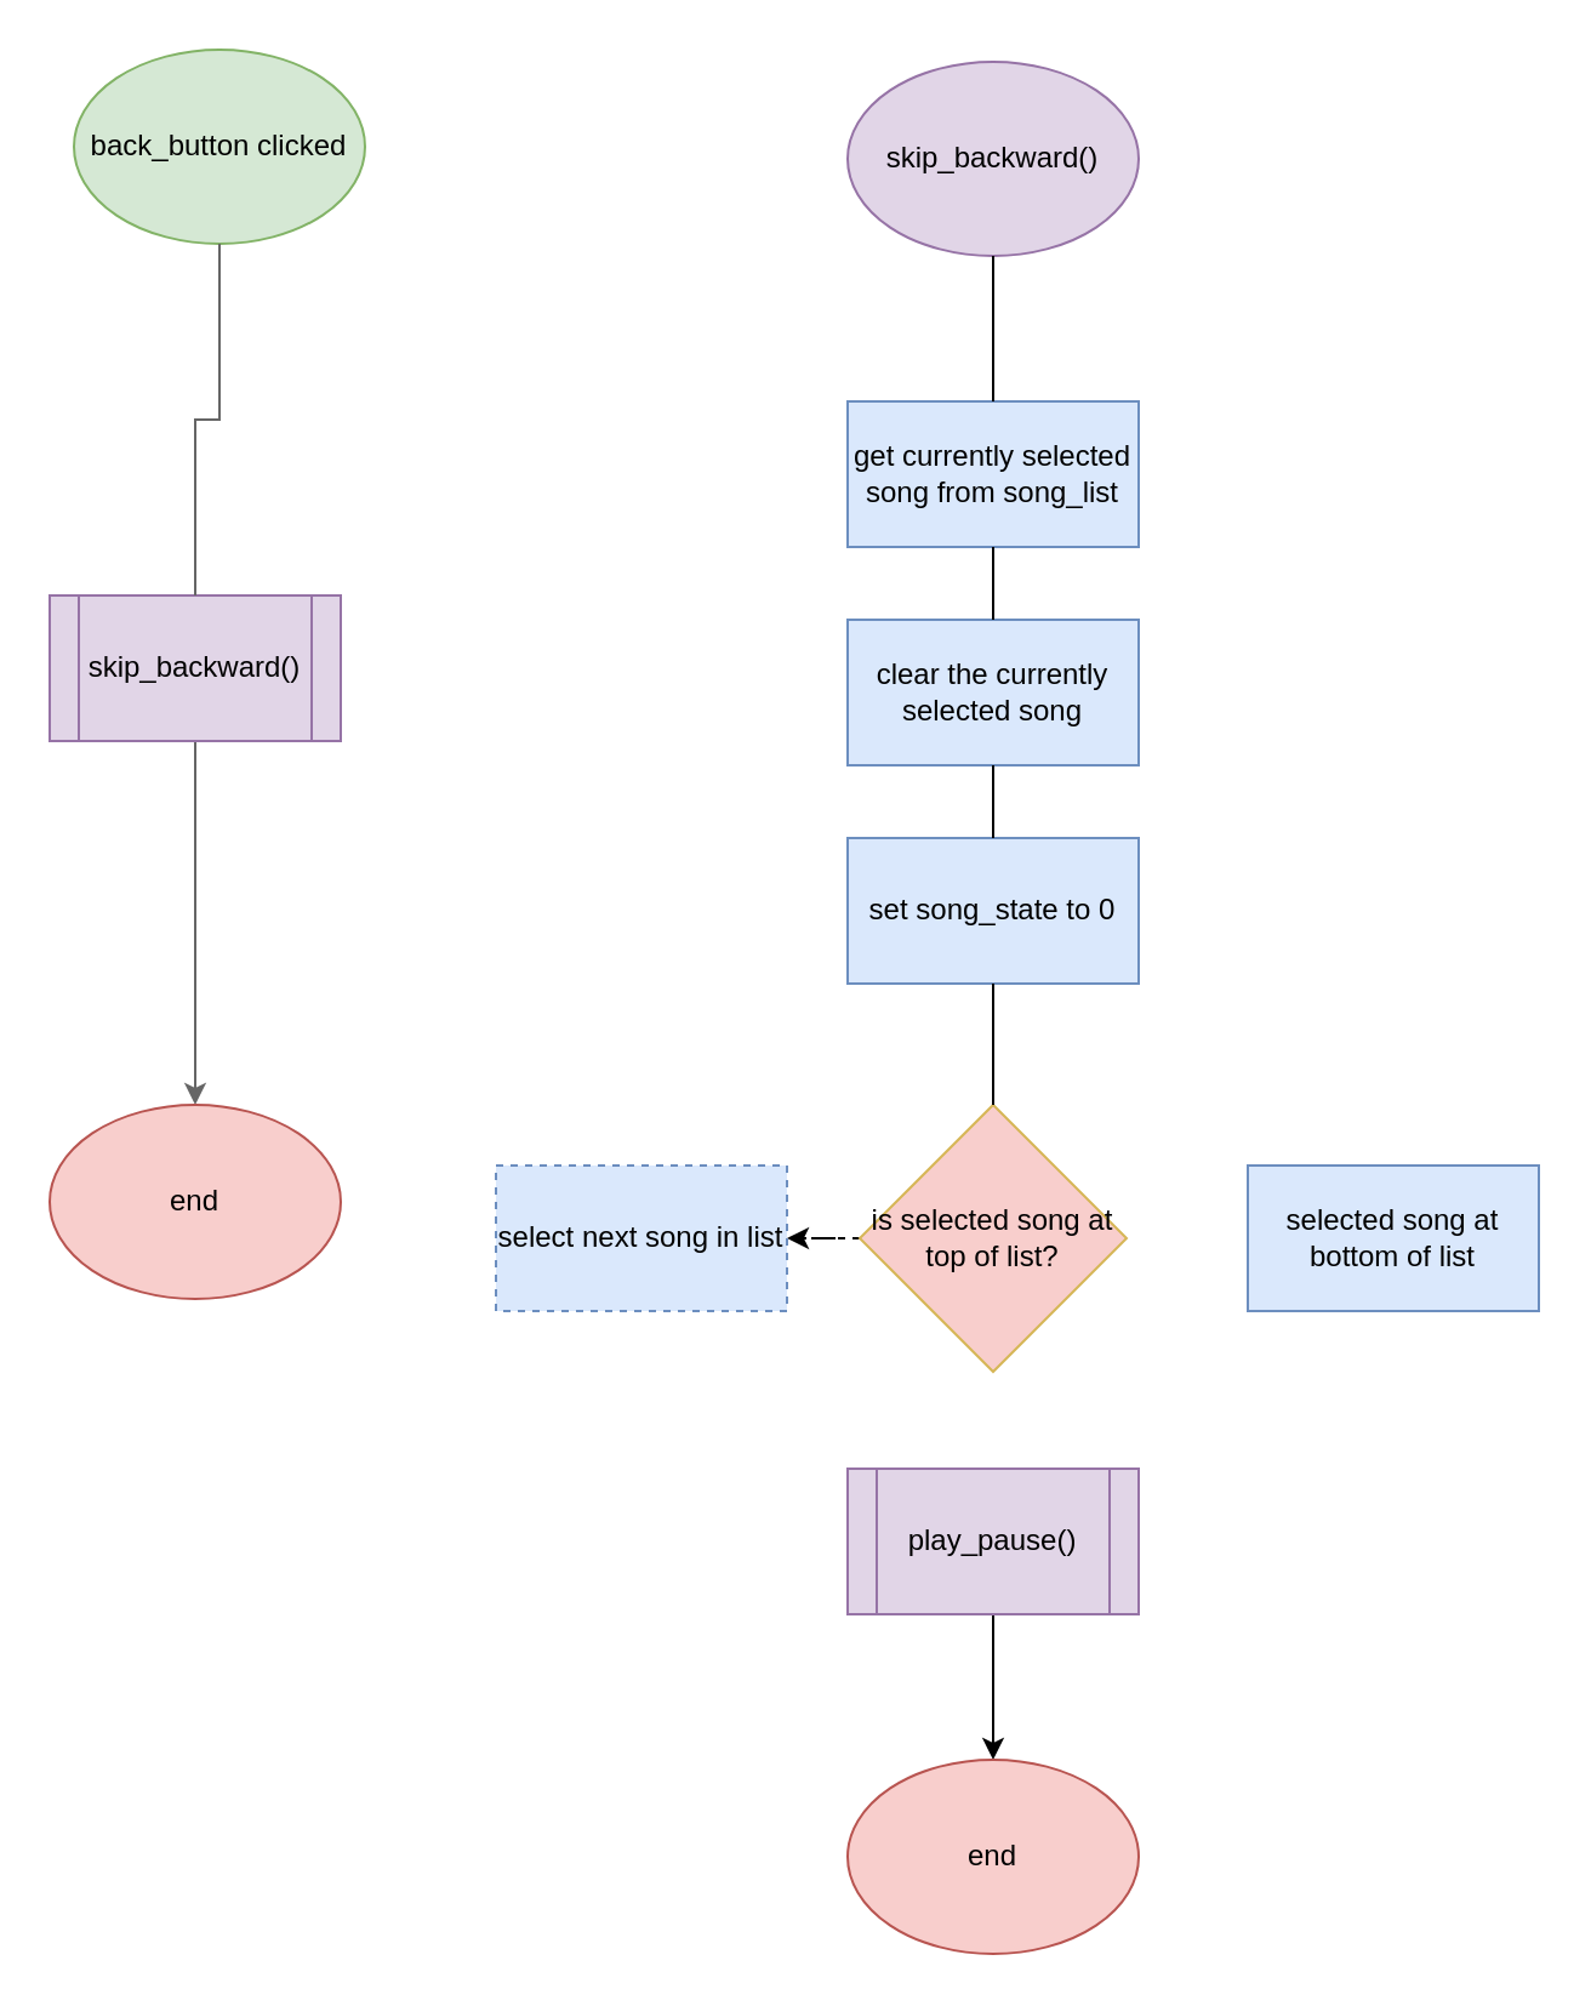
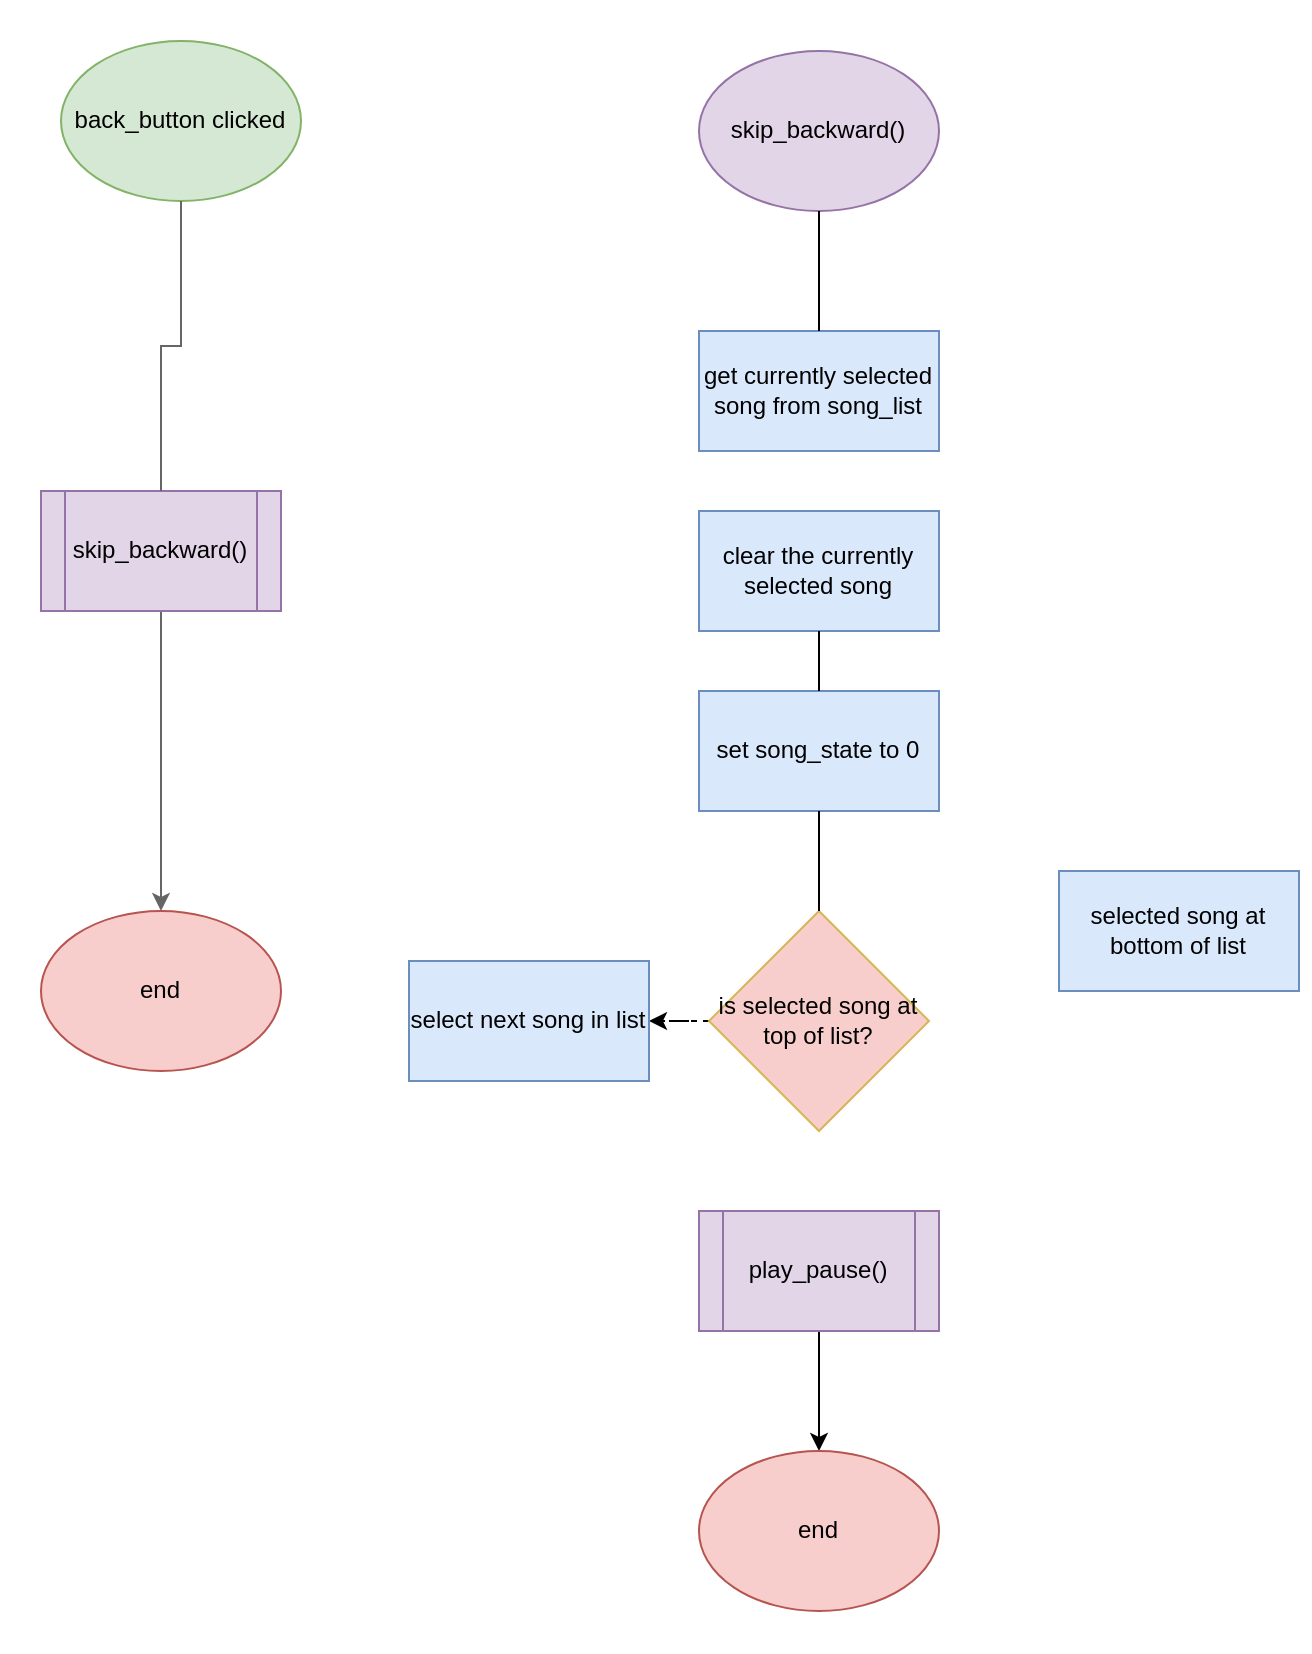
- <mxCell id="13" value="" style="edgeStyle=orthogonalEdgeStyle;rounded=0;orthogonalLoop=1;jettySize=auto;html=1;exitX=0.5;exitY=1;exitDx=0;exitDy=0;startArrow=none;endArrow=none;" edge="1" parent="1" source="10" target="12"><mxGeometry relative="1" as="geometry"><mxPoint x="409" y="225" as="sourcePoint" /><mxPoint x="409" y="535" as="targetPoint" /></mxGeometry></mxCell>
- <mxCell id="21" value="select next song in list" style="rounded=0;whiteSpace=wrap;html=1;fillColor=#dae8fc;strokeColor=#6c8ebf;dashed=1;" vertex="1" parent="1"><mxGeometry x="204" y="480" width="120" height="60" as="geometry" /></mxCell>
+ <mxCell id="21" value="select next song in list" style="rounded=0;whiteSpace=wrap;html=1;fillColor=#dae8fc;strokeColor=#6c8ebf;" vertex="1" parent="1"><mxGeometry x="204" y="480" width="120" height="60" as="geometry" /></mxCell>
- <mxCell id="20" value="selected song at bottom of list" style="rounded=0;whiteSpace=wrap;html=1;fillColor=#dae8fc;strokeColor=#6c8ebf;" vertex="1" parent="1"><mxGeometry x="514" y="480" width="120" height="60" as="geometry" /></mxCell>
+ <mxCell id="20" value="selected song at bottom of list" style="rounded=0;whiteSpace=wrap;html=1;fillColor=#dae8fc;strokeColor=#6c8ebf;" vertex="1" parent="1"><mxGeometry x="529" y="435" width="120" height="60" as="geometry" /></mxCell>
